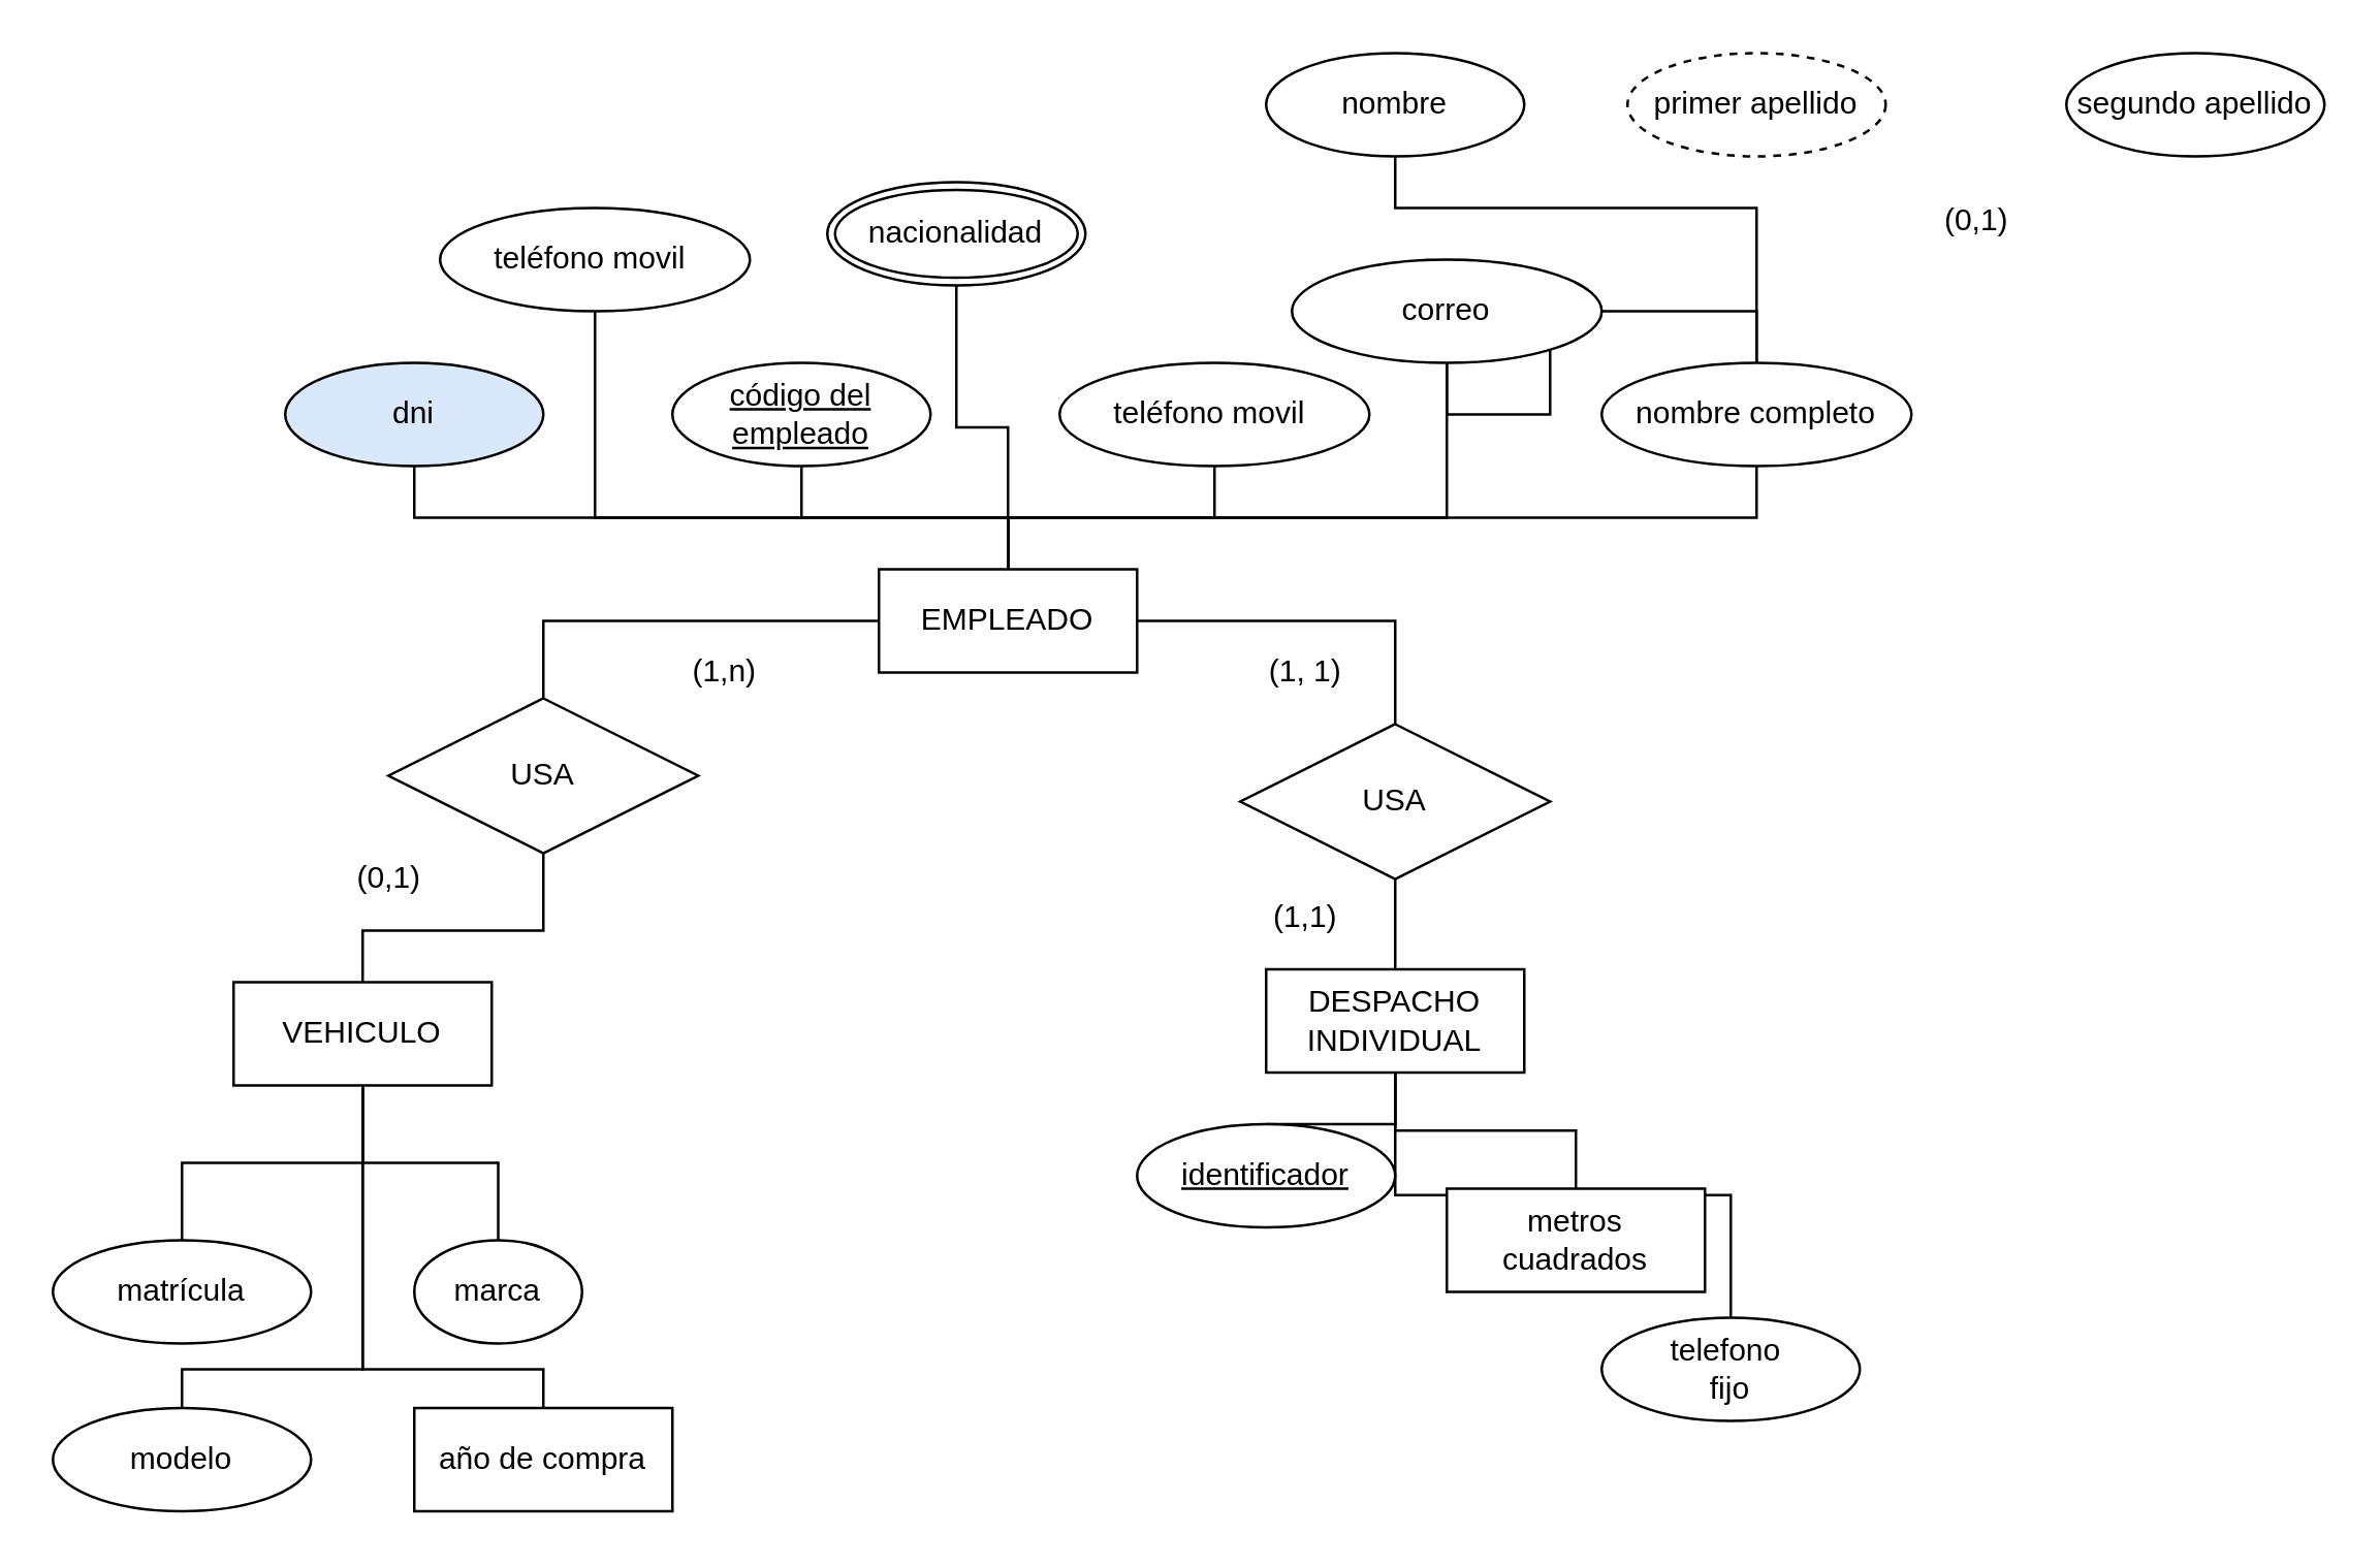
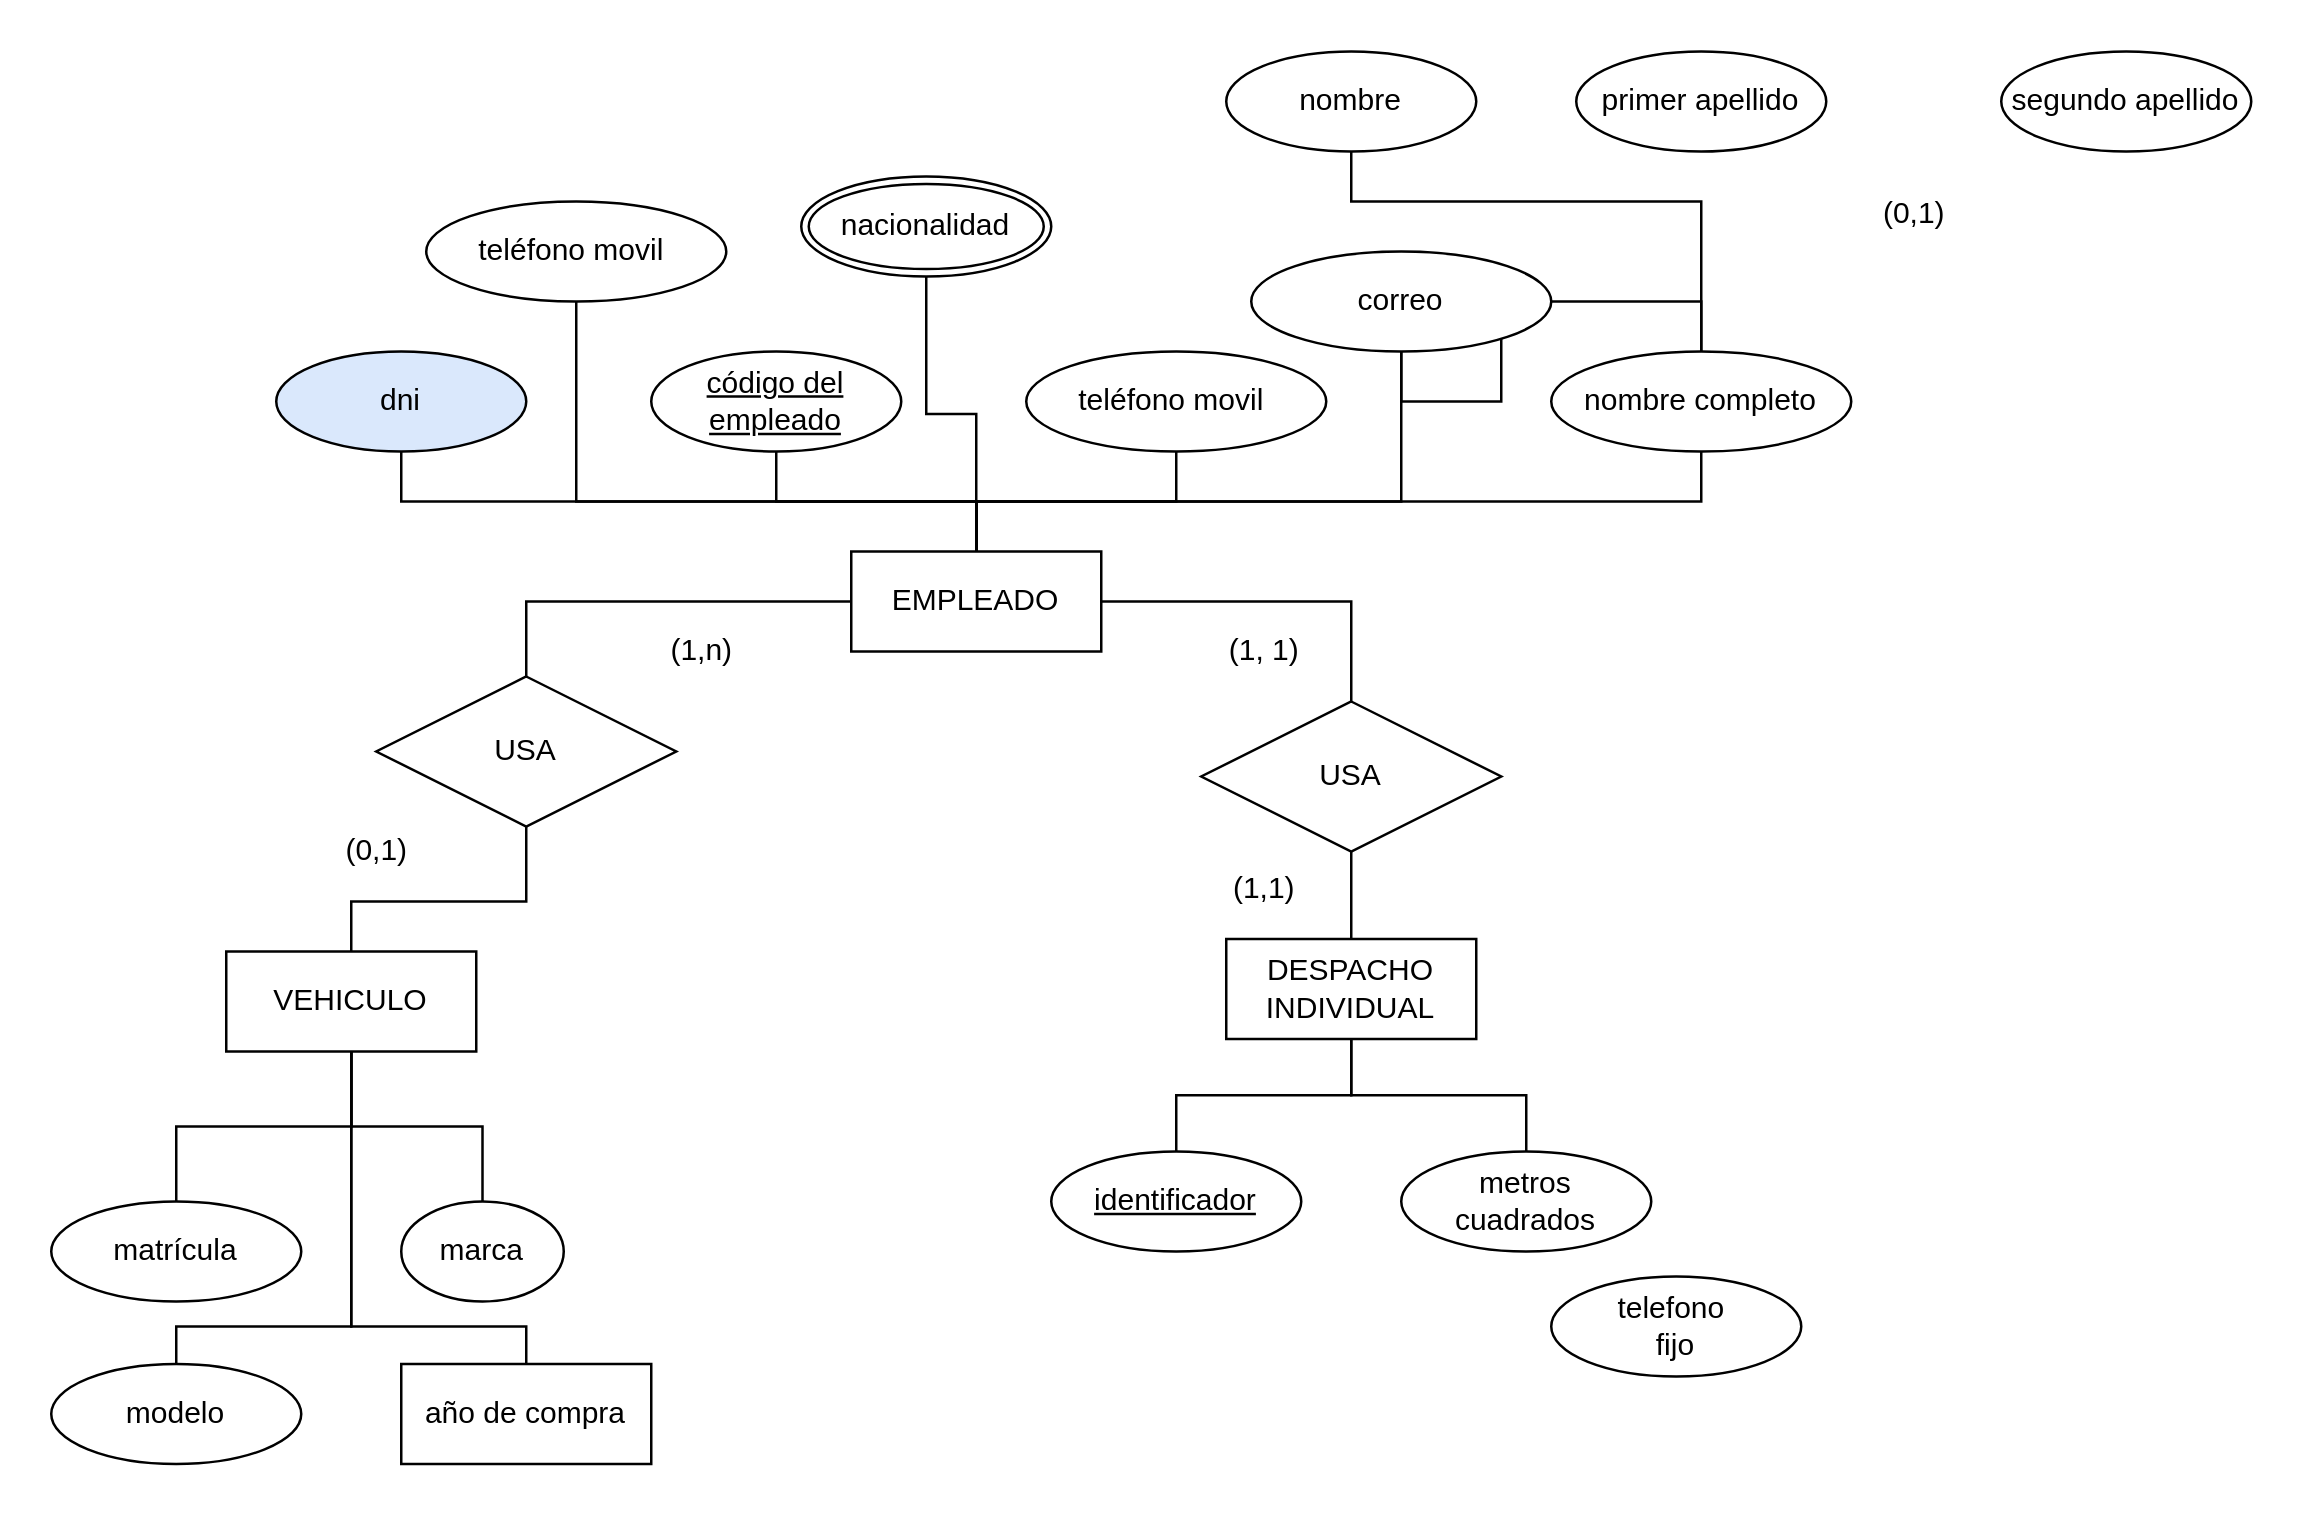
- <mxCell id="46" value="primer apellido" style="ellipse;whiteSpace=wrap;html=1;align=center;shadow=0;sketch=0;strokeColor=default;dashed=1;" vertex="1" parent="1"><mxGeometry x="630" y="20" width="100" height="40" as="geometry" /></mxCell>
+ <mxCell id="46" value="primer apellido" style="ellipse;whiteSpace=wrap;html=1;align=center;shadow=0;sketch=0;strokeColor=default;" vertex="1" parent="1"><mxGeometry x="630" y="20" width="100" height="40" as="geometry" /></mxCell>
- <mxCell id="33" value="identificador" style="ellipse;whiteSpace=wrap;html=1;align=center;strokeColor=default;fontStyle=4" parent="1" vertex="1"><mxGeometry x="440" y="435" width="100" height="40" as="geometry" /></mxCell>
+ <mxCell id="33" value="identificador" style="ellipse;whiteSpace=wrap;html=1;align=center;strokeColor=default;fontStyle=4" parent="1" vertex="1"><mxGeometry x="420" y="460" width="100" height="40" as="geometry" /></mxCell>
- <mxCell id="34" value="metros &lt;br&gt;cuadrados" style="whiteSpace=wrap;html=1;align=center;strokeColor=default;rounded=0;" parent="1" vertex="1"><mxGeometry x="560" y="460" width="100" height="40" as="geometry" /></mxCell>
+ <mxCell id="34" value="metros &lt;br&gt;cuadrados" style="ellipse;whiteSpace=wrap;html=1;align=center;strokeColor=default;" parent="1" vertex="1"><mxGeometry x="560" y="460" width="100" height="40" as="geometry" /></mxCell>
- <mxCell id="17" style="edgeStyle=orthogonalEdgeStyle;rounded=0;orthogonalLoop=1;jettySize=auto;html=1;exitX=0.5;exitY=1;exitDx=0;exitDy=0;entryX=0.5;entryY=0;entryDx=0;entryDy=0;endArrow=none;endFill=0;" edge="1" parent="1" source="18" target="44"><mxGeometry relative="1" as="geometry" /></mxCell>
